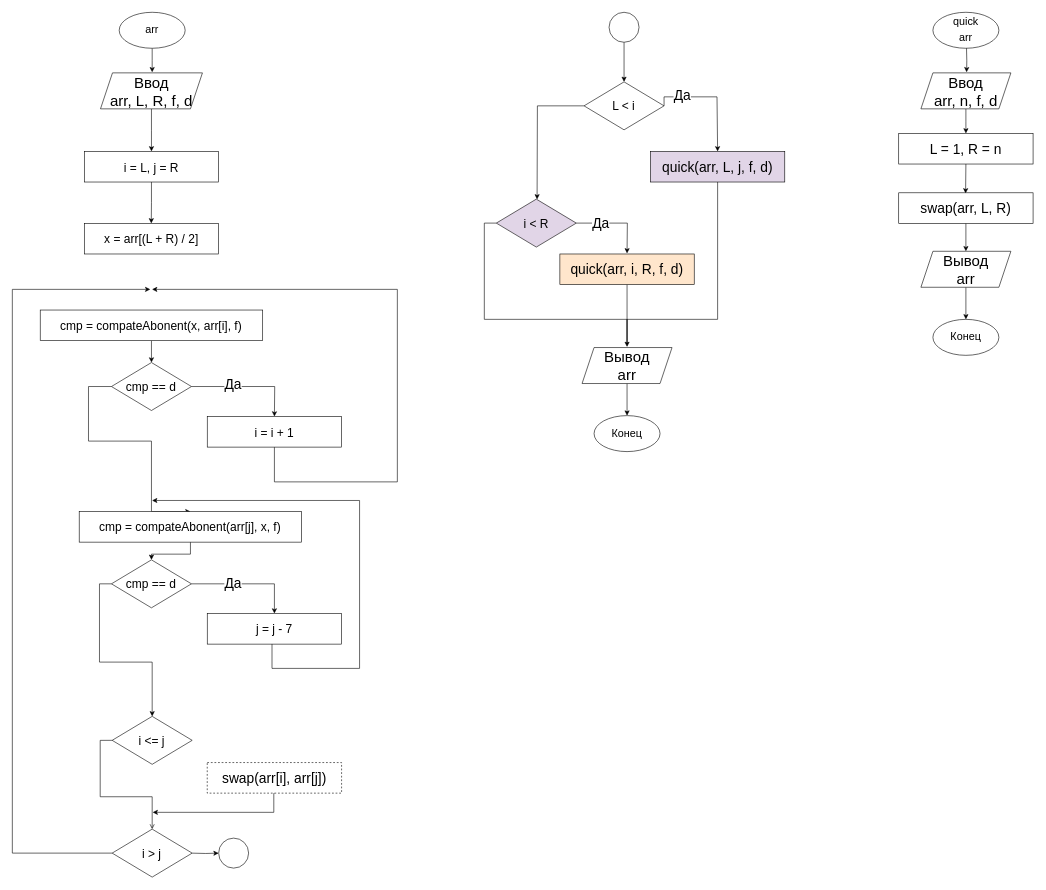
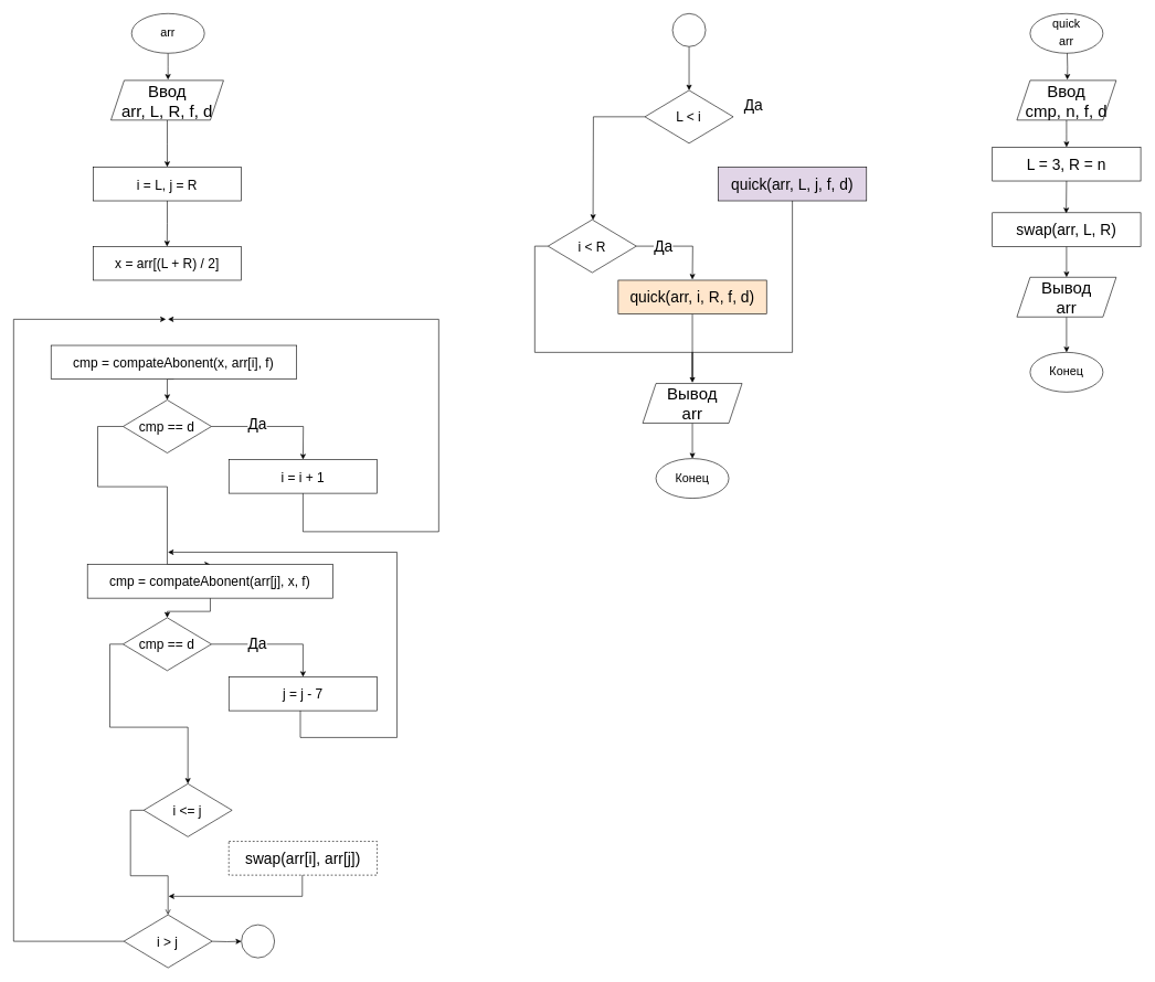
- <mxCell id="44" value="&lt;span style=&quot;font-size: 25px;&quot;&gt;Ввод &lt;br&gt;arr, n, f, d&lt;br&gt;&lt;/span&gt;" style="shape=parallelogram;perimeter=parallelogramPerimeter;whiteSpace=wrap;html=1;fixedSize=1;" vertex="1" parent="1"><mxGeometry x="1535" y="121" width="150" height="60" as="geometry" /></mxCell>
+ <mxCell id="44" value="&lt;span style=&quot;font-size: 25px;&quot;&gt;Ввод &lt;br&gt;cmp, n, f, d&lt;br&gt;&lt;/span&gt;" style="shape=parallelogram;perimeter=parallelogramPerimeter;whiteSpace=wrap;html=1;fixedSize=1;" vertex="1" parent="1"><mxGeometry x="1535" y="121" width="150" height="60" as="geometry" /></mxCell>
- <mxCell id="30" style="edgeStyle=orthogonalEdgeStyle;rounded=0;orthogonalLoop=1;jettySize=auto;html=1;exitX=1;exitY=0.5;exitDx=0;exitDy=0;entryX=0.5;entryY=0;entryDx=0;entryDy=0;" edge="1" parent="1" source="31" target="36"><mxGeometry relative="1" as="geometry"><mxPoint x="1155" y="222" as="targetPoint" /><Array as="points"><mxPoint x="1195" y="161" /><mxPoint x="1195" y="252" /></Array></mxGeometry></mxCell>
- <mxCell id="46" value="&lt;span style=&quot;font-size: 23px;&quot;&gt;L = 1, R = n&lt;/span&gt;" style="rounded=0;whiteSpace=wrap;html=1;fontSize=20;" vertex="1" parent="1"><mxGeometry x="1498" y="222" width="224" height="51" as="geometry" /></mxCell>
+ <mxCell id="46" value="&lt;span style=&quot;font-size: 23px;&quot;&gt;L = 3, R = n&lt;/span&gt;" style="rounded=0;whiteSpace=wrap;html=1;fontSize=20;" vertex="1" parent="1"><mxGeometry x="1498" y="222" width="224" height="51" as="geometry" /></mxCell>
- <mxCell id="34" value="&lt;span style=&quot;font-size: 20px;&quot;&gt;i &amp;lt; R&lt;/span&gt;" style="rhombus;whiteSpace=wrap;html=1;fillColor=#e1d5e7;" vertex="1" parent="1"><mxGeometry x="827" y="331.5" width="133.41" height="80" as="geometry" /></mxCell>
+ <mxCell id="34" value="&lt;span style=&quot;font-size: 20px;&quot;&gt;i &amp;lt; R&lt;/span&gt;" style="rhombus;whiteSpace=wrap;html=1;" vertex="1" parent="1"><mxGeometry x="827" y="331.5" width="133.41" height="80" as="geometry" /></mxCell>
- <mxCell id="58" value="cmp = compateAbonent(x, arr[i], f)" style="rounded=0;whiteSpace=wrap;html=1;fontSize=20;" vertex="1" parent="1"><mxGeometry x="66.49" y="516.45" width="371" height="51" as="geometry" /></mxCell>
+ <mxCell id="58" value="cmp = compateAbonent(x, arr[i], f)" style="rounded=0;whiteSpace=wrap;html=1;fontSize=20;" vertex="1" parent="1"><mxGeometry x="76.49" y="521.45" width="371" height="51" as="geometry" /></mxCell>
- <mxCell id="22" value="&lt;span style=&quot;font-size: 20px;&quot;&gt;i &amp;lt;= j&lt;/span&gt;" style="rhombus;whiteSpace=wrap;html=1;" vertex="1" parent="1"><mxGeometry x="186.47" y="1193.95" width="133.41" height="80" as="geometry" /></mxCell>
+ <mxCell id="22" value="&lt;span style=&quot;font-size: 20px;&quot;&gt;i &amp;lt;= j&lt;/span&gt;" style="rhombus;whiteSpace=wrap;html=1;" vertex="1" parent="1"><mxGeometry x="216.47" y="1183.95" width="133.41" height="80" as="geometry" /></mxCell>
